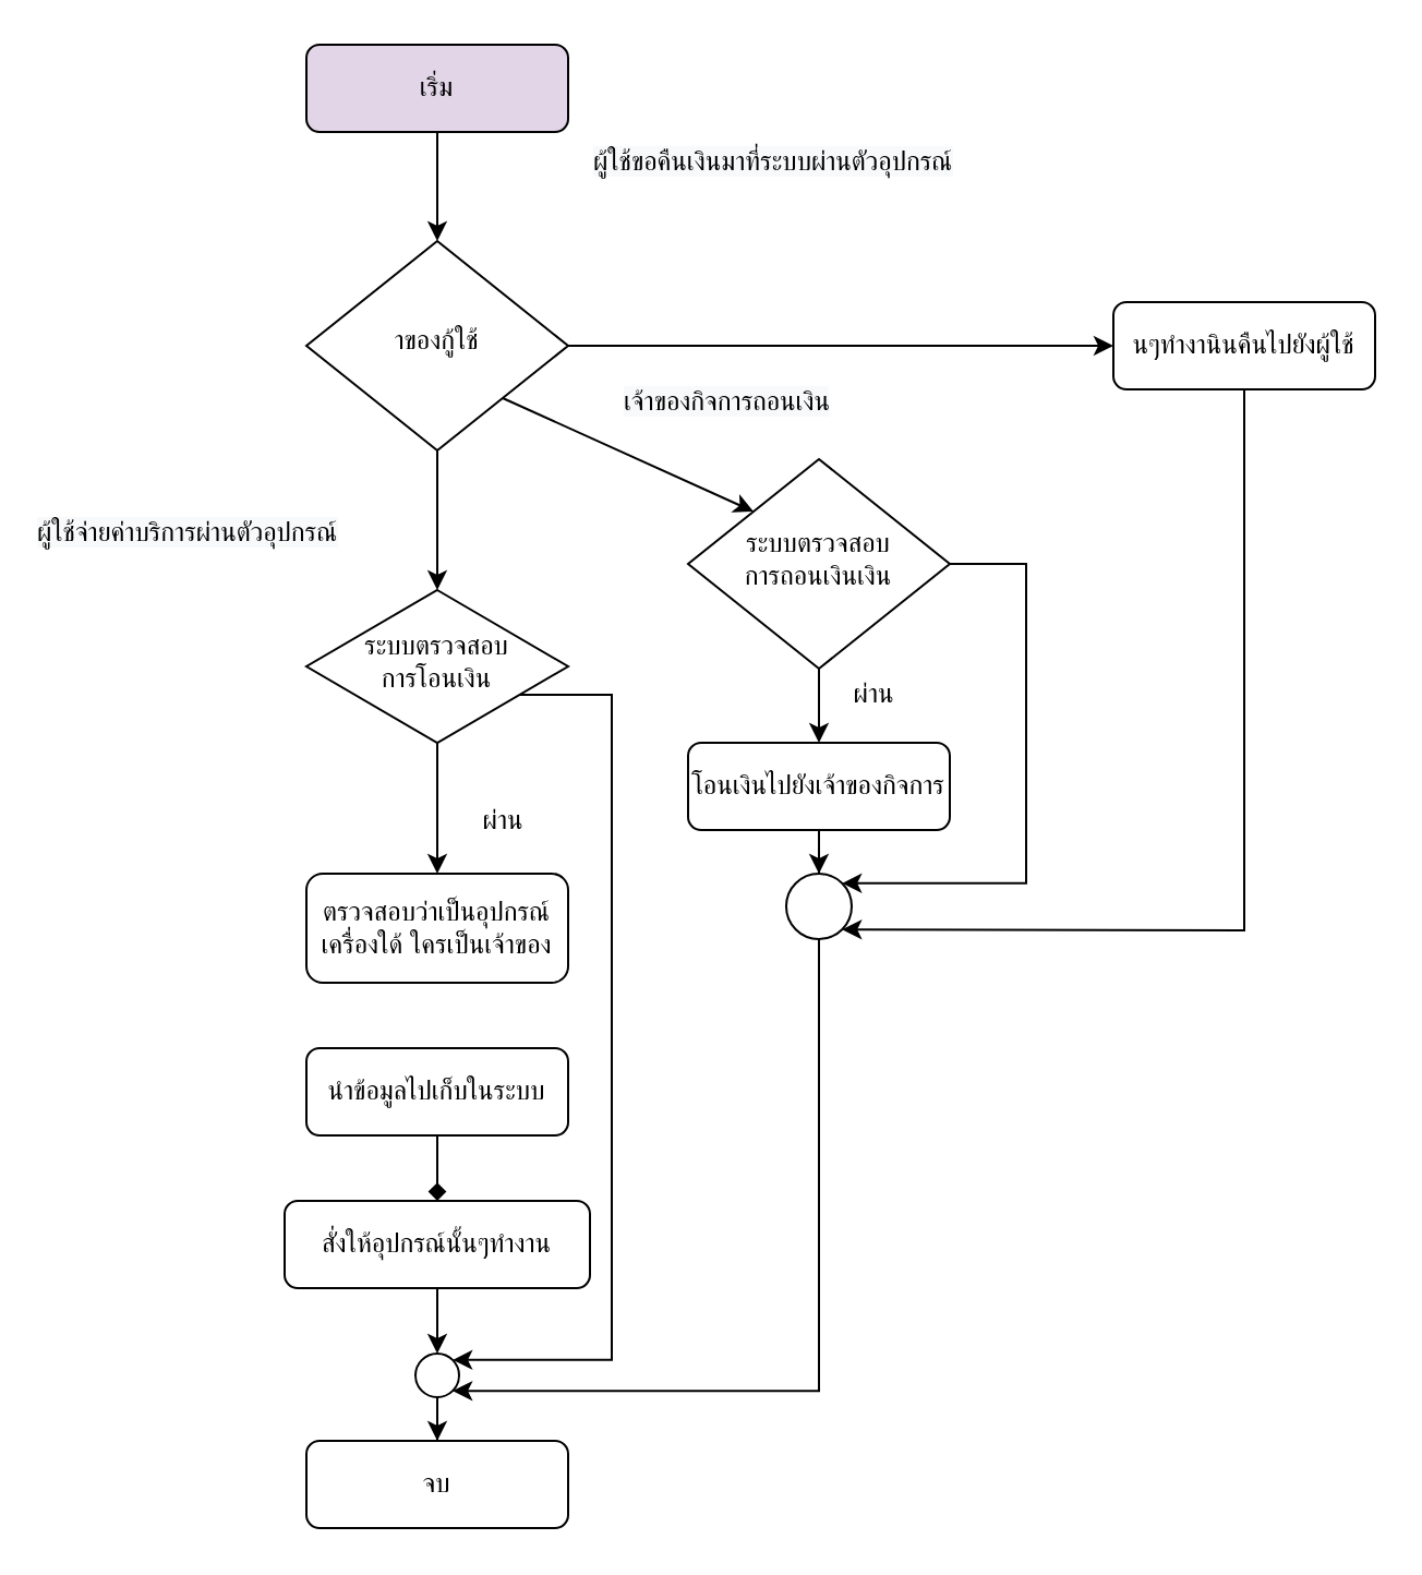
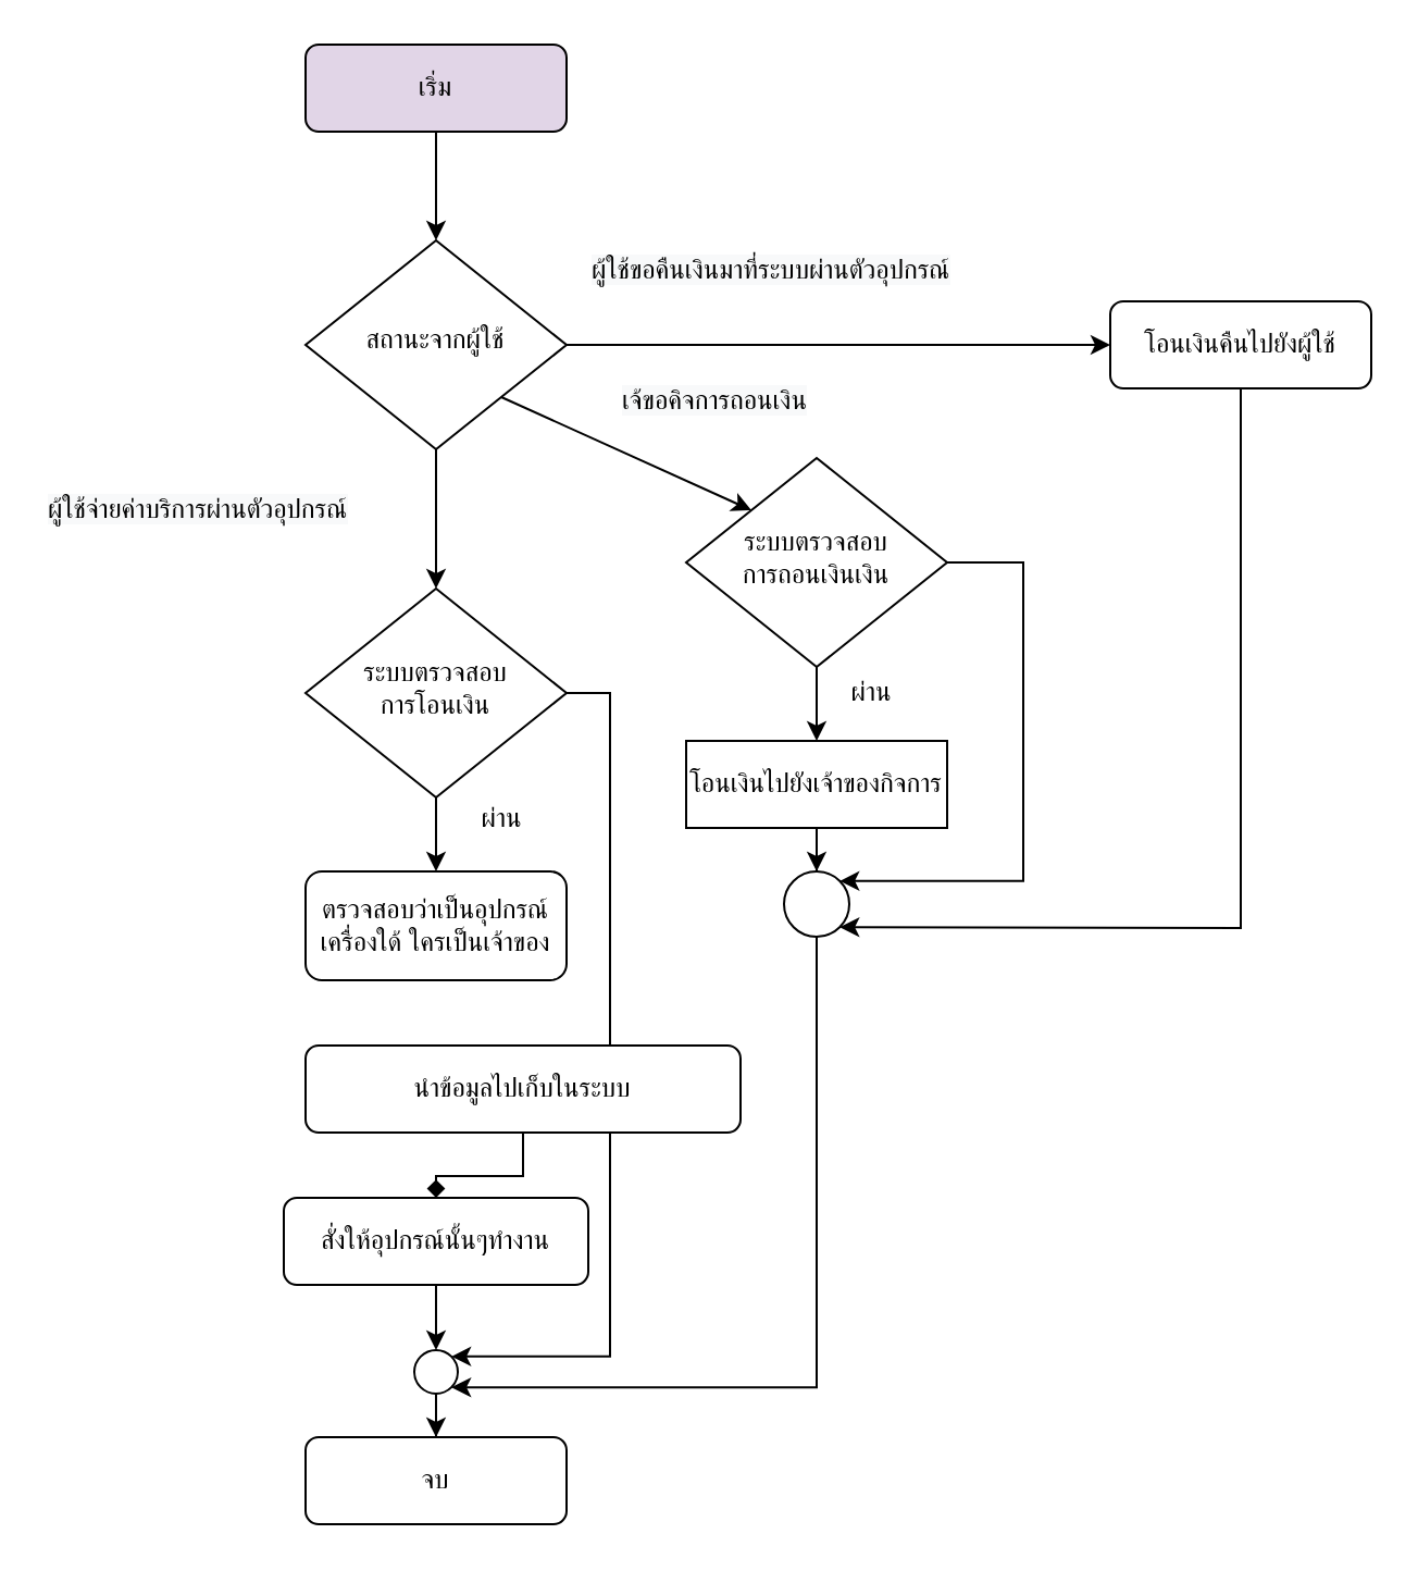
- <mxCell id="15" value="&lt;span style=&quot;color: rgb(0, 0, 0); font-family: helvetica; font-size: 12px; font-style: normal; font-weight: 400; letter-spacing: normal; text-align: center; text-indent: 0px; text-transform: none; word-spacing: 0px; background-color: rgb(248, 249, 250); display: inline; float: none;&quot;&gt;ผู้ใช้ขอคืนเงินมาที่ระบบผ่านตัวอุปกรณ์&lt;/span&gt;" style="text;whiteSpace=wrap;html=1;" vertex="1" parent="1"><mxGeometry x="270" y="60" width="210" height="30" as="geometry" /></mxCell>
+ <mxCell id="15" value="&lt;span style=&quot;color: rgb(0, 0, 0); font-family: helvetica; font-size: 12px; font-style: normal; font-weight: 400; letter-spacing: normal; text-align: center; text-indent: 0px; text-transform: none; word-spacing: 0px; background-color: rgb(248, 249, 250); display: inline; float: none;&quot;&gt;ผู้ใช้ขอคืนเงินมาที่ระบบผ่านตัวอุปกรณ์&lt;/span&gt;" style="text;whiteSpace=wrap;html=1;" vertex="1" parent="1"><mxGeometry x="270" y="110" width="210" height="30" as="geometry" /></mxCell>
- <mxCell id="12" value="าของกู้ใช้" style="rhombus;whiteSpace=wrap;html=1;shadow=0;fontFamily=Helvetica;fontSize=12;align=center;strokeWidth=1;spacing=6;spacingTop=-4;" vertex="1" parent="1"><mxGeometry x="140" y="110" width="120" height="96" as="geometry" /></mxCell>
+ <mxCell id="12" value="สถานะจากผู้ใช้" style="rhombus;whiteSpace=wrap;html=1;shadow=0;fontFamily=Helvetica;fontSize=12;align=center;strokeWidth=1;spacing=6;spacingTop=-4;" vertex="1" parent="1"><mxGeometry x="140" y="110" width="120" height="96" as="geometry" /></mxCell>
- <mxCell id="13" value="นๆทำงานินคืนไปยังผู้ใช้" style="rounded=1;whiteSpace=wrap;html=1;fontSize=12;glass=0;strokeWidth=1;shadow=0;" vertex="1" parent="1"><mxGeometry x="510" y="138" width="120" height="40" as="geometry" /></mxCell>
+ <mxCell id="13" value="โอนเงินคืนไปยังผู้ใช้" style="rounded=1;whiteSpace=wrap;html=1;fontSize=12;glass=0;strokeWidth=1;shadow=0;" vertex="1" parent="1"><mxGeometry x="510" y="138" width="120" height="40" as="geometry" /></mxCell>
- <mxCell id="28" value="&lt;span style=&quot;color: rgb(0 , 0 , 0) ; font-family: &amp;#34;helvetica&amp;#34; ; font-size: 12px ; font-style: normal ; font-weight: 400 ; letter-spacing: normal ; text-align: center ; text-indent: 0px ; text-transform: none ; word-spacing: 0px ; background-color: rgb(248 , 249 , 250) ; display: inline ; float: none&quot;&gt;เจ้าของกิจการถอนเงิน&lt;/span&gt;" style="text;whiteSpace=wrap;html=1;" vertex="1" parent="1"><mxGeometry x="284" y="170" width="110" height="30" as="geometry" /></mxCell>
+ <mxCell id="28" value="&lt;span style=&quot;color: rgb(0 , 0 , 0) ; font-family: &amp;#34;helvetica&amp;#34; ; font-size: 12px ; font-style: normal ; font-weight: 400 ; letter-spacing: normal ; text-align: center ; text-indent: 0px ; text-transform: none ; word-spacing: 0px ; background-color: rgb(248 , 249 , 250) ; display: inline ; float: none&quot;&gt;เจ้ขอคิจการถอนเงิน&lt;/span&gt;" style="text;whiteSpace=wrap;html=1;" vertex="1" parent="1"><mxGeometry x="284" y="170" width="110" height="30" as="geometry" /></mxCell>
- <mxCell id="16" value="&lt;span style=&quot;color: rgb(0 , 0 , 0) ; font-family: &amp;#34;helvetica&amp;#34; ; font-size: 12px ; font-style: normal ; font-weight: 400 ; letter-spacing: normal ; text-align: center ; text-indent: 0px ; text-transform: none ; word-spacing: 0px ; background-color: rgb(248 , 249 , 250) ; display: inline ; float: none&quot;&gt;ผู้ใช้จ่ายค่าบริการผ่านตัวอุปกรณ์&lt;/span&gt;" style="text;whiteSpace=wrap;html=1;" vertex="1" parent="1"><mxGeometry x="15" y="230" width="160" height="30" as="geometry" /></mxCell>
+ <mxCell id="16" value="&lt;span style=&quot;color: rgb(0 , 0 , 0) ; font-family: &amp;#34;helvetica&amp;#34; ; font-size: 12px ; font-style: normal ; font-weight: 400 ; letter-spacing: normal ; text-align: center ; text-indent: 0px ; text-transform: none ; word-spacing: 0px ; background-color: rgb(248 , 249 , 250) ; display: inline ; float: none&quot;&gt;ผู้ใช้จ่ายค่าบริการผ่านตัวอุปกรณ์&lt;/span&gt;" style="text;whiteSpace=wrap;html=1;" vertex="1" parent="1"><mxGeometry x="20" y="220" width="160" height="30" as="geometry" /></mxCell>
- <mxCell id="6" value="ระบบตรวจสอบ&lt;br&gt;การโอนเงิน" style="rhombus;whiteSpace=wrap;html=1;shadow=0;fontFamily=Helvetica;fontSize=12;align=center;strokeWidth=1;spacing=6;spacingTop=-4;" parent="1" vertex="1"><mxGeometry x="140" y="270" width="120" height="70" as="geometry" /></mxCell>
+ <mxCell id="6" value="ระบบตรวจสอบ&lt;br&gt;การโอนเงิน" style="rhombus;whiteSpace=wrap;html=1;shadow=0;fontFamily=Helvetica;fontSize=12;align=center;strokeWidth=1;spacing=6;spacingTop=-4;" parent="1" vertex="1"><mxGeometry x="140" y="270" width="120" height="96" as="geometry" /></mxCell>
- <mxCell id="27" value="โอนเงินไปยังเจ้าของกิจการ" style="rounded=1;whiteSpace=wrap;html=1;fontSize=12;glass=0;strokeWidth=1;shadow=0;" vertex="1" parent="1"><mxGeometry x="315" y="340" width="120" height="40" as="geometry" /></mxCell>
+ <mxCell id="27" value="โอนเงินไปยังเจ้าของกิจการ" style="whiteSpace=wrap;html=1;fontSize=12;glass=0;strokeWidth=1;shadow=0;rounded=0;" vertex="1" parent="1"><mxGeometry x="315" y="340" width="120" height="40" as="geometry" /></mxCell>
- <mxCell id="18" value="นำข้อมูลไปเก็บในระบบ" style="rounded=1;whiteSpace=wrap;html=1;fontSize=12;glass=0;strokeWidth=1;shadow=0;" vertex="1" parent="1"><mxGeometry x="140" y="480" width="120" height="40" as="geometry" /></mxCell>
+ <mxCell id="18" value="นำข้อมูลไปเก็บในระบบ" style="rounded=1;whiteSpace=wrap;html=1;fontSize=12;glass=0;strokeWidth=1;shadow=0;" vertex="1" parent="1"><mxGeometry x="140" y="480" width="200" height="40" as="geometry" /></mxCell>
